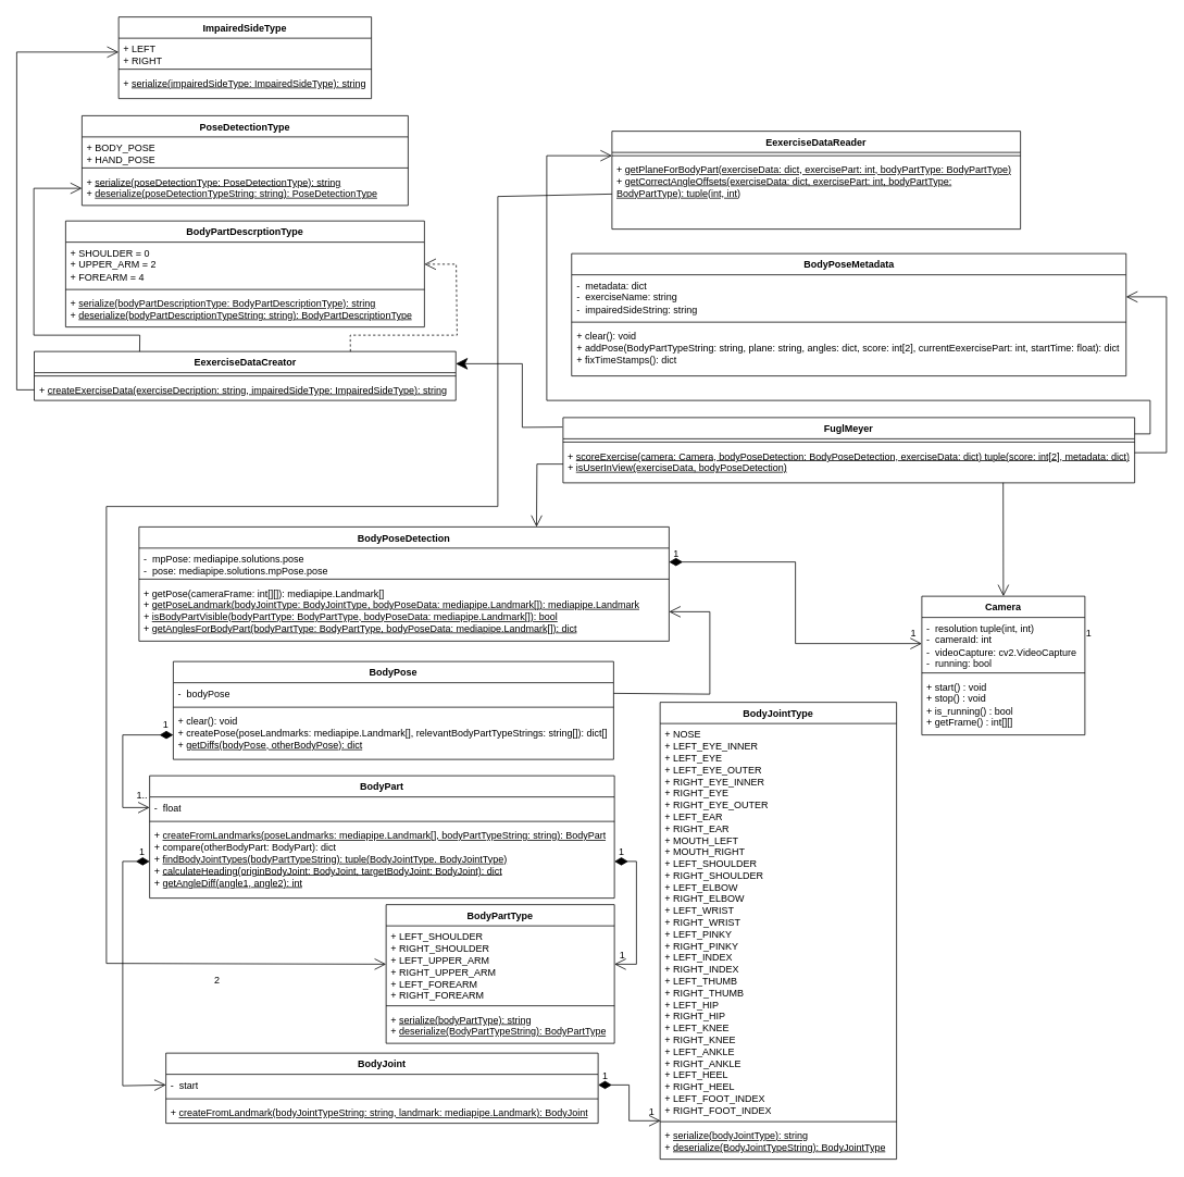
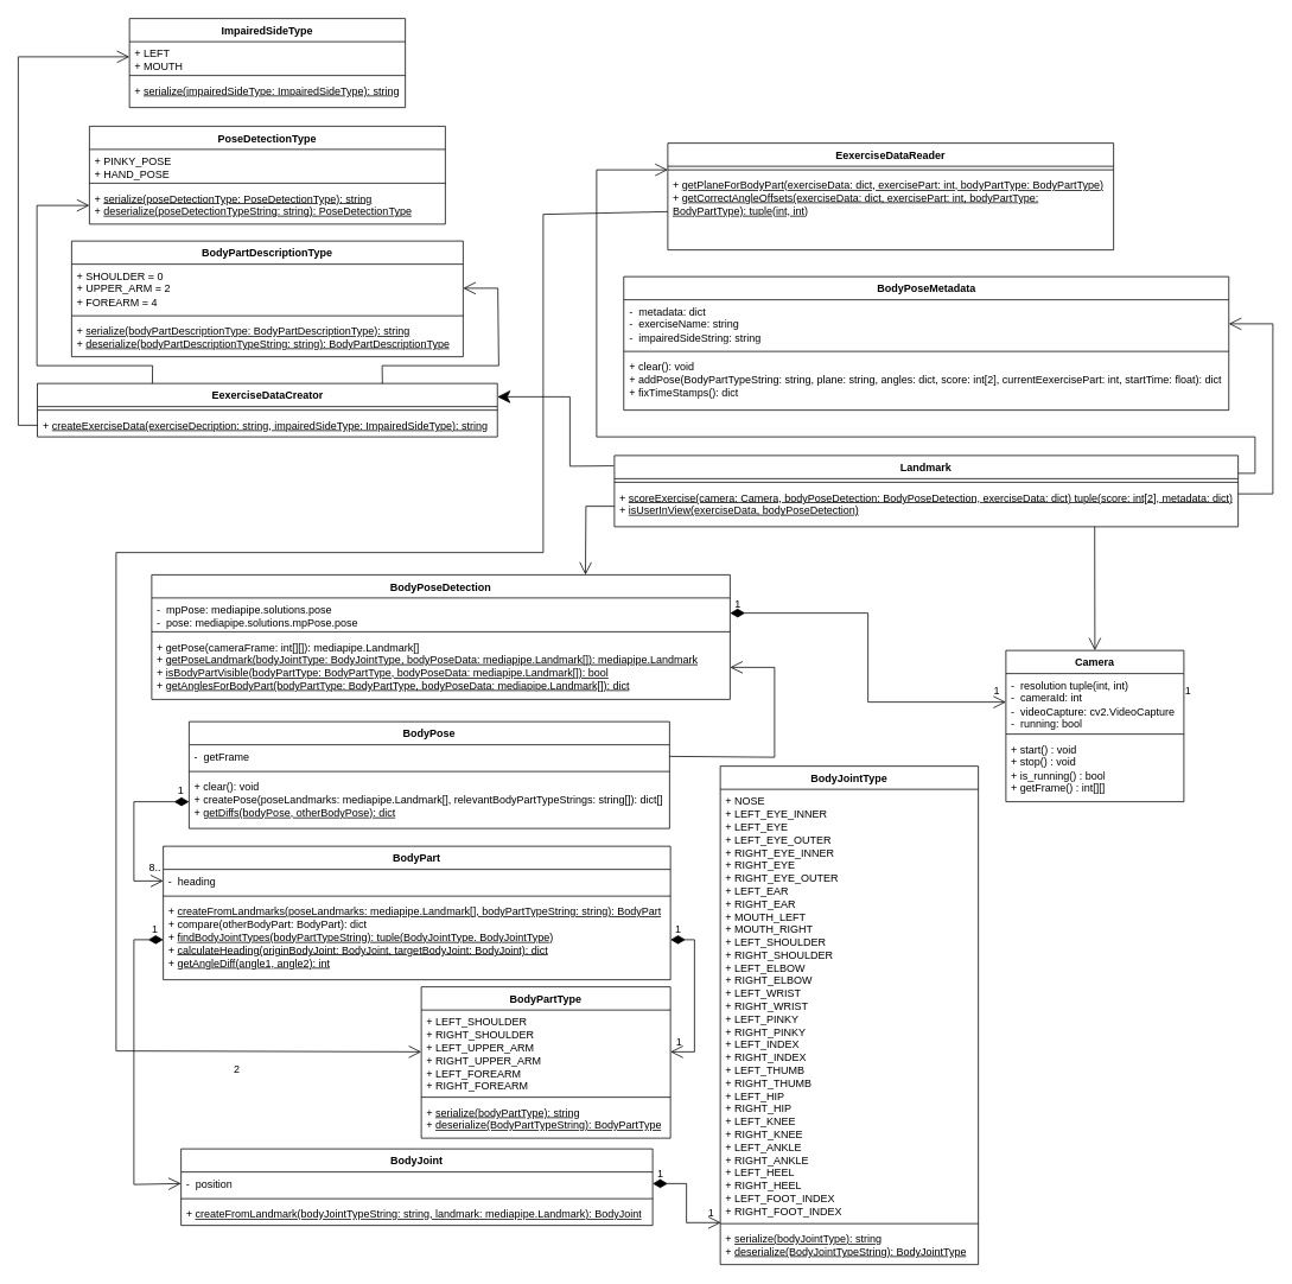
- <mxCell id="71" value="+ LEFT&lt;br&gt;+ RIGHT" style="text;strokeColor=none;fillColor=none;align=left;verticalAlign=top;spacingLeft=4;spacingRight=4;overflow=hidden;rotatable=0;points=[[0,0.5],[1,0.5]];portConstraint=eastwest;whiteSpace=wrap;html=1;" parent="70" vertex="1"><mxGeometry y="26" width="310" height="34" as="geometry" /></mxCell>
+ <mxCell id="71" value="+ LEFT&lt;br&gt;+ MOUTH" style="text;strokeColor=none;fillColor=none;align=left;verticalAlign=top;spacingLeft=4;spacingRight=4;overflow=hidden;rotatable=0;points=[[0,0.5],[1,0.5]];portConstraint=eastwest;whiteSpace=wrap;html=1;" parent="70" vertex="1"><mxGeometry y="26" width="310" height="34" as="geometry" /></mxCell>
- <mxCell id="67" value="+ BODY_POSE&lt;br&gt;+ HAND_POSE" style="text;strokeColor=none;fillColor=none;align=left;verticalAlign=top;spacingLeft=4;spacingRight=4;overflow=hidden;rotatable=0;points=[[0,0.5],[1,0.5]];portConstraint=eastwest;whiteSpace=wrap;html=1;" parent="66" vertex="1"><mxGeometry y="26" width="400" height="34" as="geometry" /></mxCell>
+ <mxCell id="67" value="+ PINKY_POSE&lt;br&gt;+ HAND_POSE" style="text;strokeColor=none;fillColor=none;align=left;verticalAlign=top;spacingLeft=4;spacingRight=4;overflow=hidden;rotatable=0;points=[[0,0.5],[1,0.5]];portConstraint=eastwest;whiteSpace=wrap;html=1;" parent="66" vertex="1"><mxGeometry y="26" width="400" height="34" as="geometry" /></mxCell>
- <mxCell id="62" value="BodyPartDescrptionType" style="swimlane;fontStyle=1;align=center;verticalAlign=top;childLayout=stackLayout;horizontal=1;startSize=26;horizontalStack=0;resizeParent=1;resizeParentMax=0;resizeLast=0;collapsible=1;marginBottom=0;whiteSpace=wrap;html=1;" parent="1" vertex="1"><mxGeometry x="80" y="270" width="440" height="130" as="geometry" /></mxCell>
+ <mxCell id="62" value="BodyPartDescriptionType" style="swimlane;fontStyle=1;align=center;verticalAlign=top;childLayout=stackLayout;horizontal=1;startSize=26;horizontalStack=0;resizeParent=1;resizeParentMax=0;resizeLast=0;collapsible=1;marginBottom=0;whiteSpace=wrap;html=1;" parent="1" vertex="1"><mxGeometry x="80" y="270" width="440" height="130" as="geometry" /></mxCell>
- <mxCell id="78" value="" style="endArrow=open;endFill=1;endSize=12;html=1;rounded=0;exitX=0.75;exitY=0;exitDx=0;exitDy=0;entryX=1;entryY=0.5;entryDx=0;entryDy=0;dashed=1;" parent="1" source="74" target="63" edge="1"><mxGeometry width="160" relative="1" as="geometry"><mxPoint x="710" y="360" as="sourcePoint" /><mxPoint x="870" y="360" as="targetPoint" /><Array as="points"><mxPoint x="429" y="410" /><mxPoint x="560" y="410" /><mxPoint x="559" y="323" /></Array></mxGeometry></mxCell>
+ <mxCell id="78" value="" style="endArrow=open;endFill=1;endSize=12;html=1;rounded=0;exitX=0.75;exitY=0;exitDx=0;exitDy=0;entryX=1;entryY=0.5;entryDx=0;entryDy=0;" parent="1" source="74" target="63" edge="1"><mxGeometry width="160" relative="1" as="geometry"><mxPoint x="710" y="360" as="sourcePoint" /><mxPoint x="870" y="360" as="targetPoint" /><Array as="points"><mxPoint x="429" y="410" /><mxPoint x="560" y="410" /><mxPoint x="559" y="323" /></Array></mxGeometry></mxCell>
- <mxCell id="55" value="FuglMeyer" style="swimlane;fontStyle=1;align=center;verticalAlign=top;childLayout=stackLayout;horizontal=1;startSize=26;horizontalStack=0;resizeParent=1;resizeParentMax=0;resizeLast=0;collapsible=1;marginBottom=0;whiteSpace=wrap;html=1;" parent="1" vertex="1"><mxGeometry x="690" y="511" width="701" height="80" as="geometry" /></mxCell>
+ <mxCell id="55" value="Landmark" style="swimlane;fontStyle=1;align=center;verticalAlign=top;childLayout=stackLayout;horizontal=1;startSize=26;horizontalStack=0;resizeParent=1;resizeParentMax=0;resizeLast=0;collapsible=1;marginBottom=0;whiteSpace=wrap;html=1;" parent="1" vertex="1"><mxGeometry x="690" y="511" width="701" height="80" as="geometry" /></mxCell>
- <mxCell id="40" value="-&amp;nbsp; bodyPose" style="text;strokeColor=none;fillColor=none;align=left;verticalAlign=top;spacingLeft=4;spacingRight=4;overflow=hidden;rotatable=0;points=[[0,0.5],[1,0.5]];portConstraint=eastwest;whiteSpace=wrap;html=1;" parent="39" vertex="1"><mxGeometry y="26" width="540" height="26" as="geometry" /></mxCell>
+ <mxCell id="40" value="-&amp;nbsp; getFrame" style="text;strokeColor=none;fillColor=none;align=left;verticalAlign=top;spacingLeft=4;spacingRight=4;overflow=hidden;rotatable=0;points=[[0,0.5],[1,0.5]];portConstraint=eastwest;whiteSpace=wrap;html=1;" parent="39" vertex="1"><mxGeometry y="26" width="540" height="26" as="geometry" /></mxCell>
- <mxCell id="45" value="1.." style="text;html=1;strokeColor=none;fillColor=none;align=center;verticalAlign=middle;whiteSpace=wrap;rounded=0;" parent="1" vertex="1"><mxGeometry x="164" y="964" width="20" height="20" as="geometry" /></mxCell>
+ <mxCell id="45" value="8.." style="text;html=1;strokeColor=none;fillColor=none;align=center;verticalAlign=middle;whiteSpace=wrap;rounded=0;" parent="1" vertex="1"><mxGeometry x="164" y="964" width="20" height="20" as="geometry" /></mxCell>
- <mxCell id="30" value="-&amp;nbsp; float" style="text;strokeColor=none;fillColor=none;align=left;verticalAlign=top;spacingLeft=4;spacingRight=4;overflow=hidden;rotatable=0;points=[[0,0.5],[1,0.5]];portConstraint=eastwest;whiteSpace=wrap;html=1;" parent="29" vertex="1"><mxGeometry y="26" width="570" height="26" as="geometry" /></mxCell>
+ <mxCell id="30" value="-&amp;nbsp; heading" style="text;strokeColor=none;fillColor=none;align=left;verticalAlign=top;spacingLeft=4;spacingRight=4;overflow=hidden;rotatable=0;points=[[0,0.5],[1,0.5]];portConstraint=eastwest;whiteSpace=wrap;html=1;" parent="29" vertex="1"><mxGeometry y="26" width="570" height="26" as="geometry" /></mxCell>
- <mxCell id="19" value="-&amp;nbsp; start" style="text;strokeColor=none;fillColor=none;align=left;verticalAlign=top;spacingLeft=4;spacingRight=4;overflow=hidden;rotatable=0;points=[[0,0.5],[1,0.5]];portConstraint=eastwest;whiteSpace=wrap;html=1;" parent="18" vertex="1"><mxGeometry y="26" width="530" height="26" as="geometry" /></mxCell>
+ <mxCell id="19" value="-&amp;nbsp; position" style="text;strokeColor=none;fillColor=none;align=left;verticalAlign=top;spacingLeft=4;spacingRight=4;overflow=hidden;rotatable=0;points=[[0,0.5],[1,0.5]];portConstraint=eastwest;whiteSpace=wrap;html=1;" parent="18" vertex="1"><mxGeometry y="26" width="530" height="26" as="geometry" /></mxCell>
